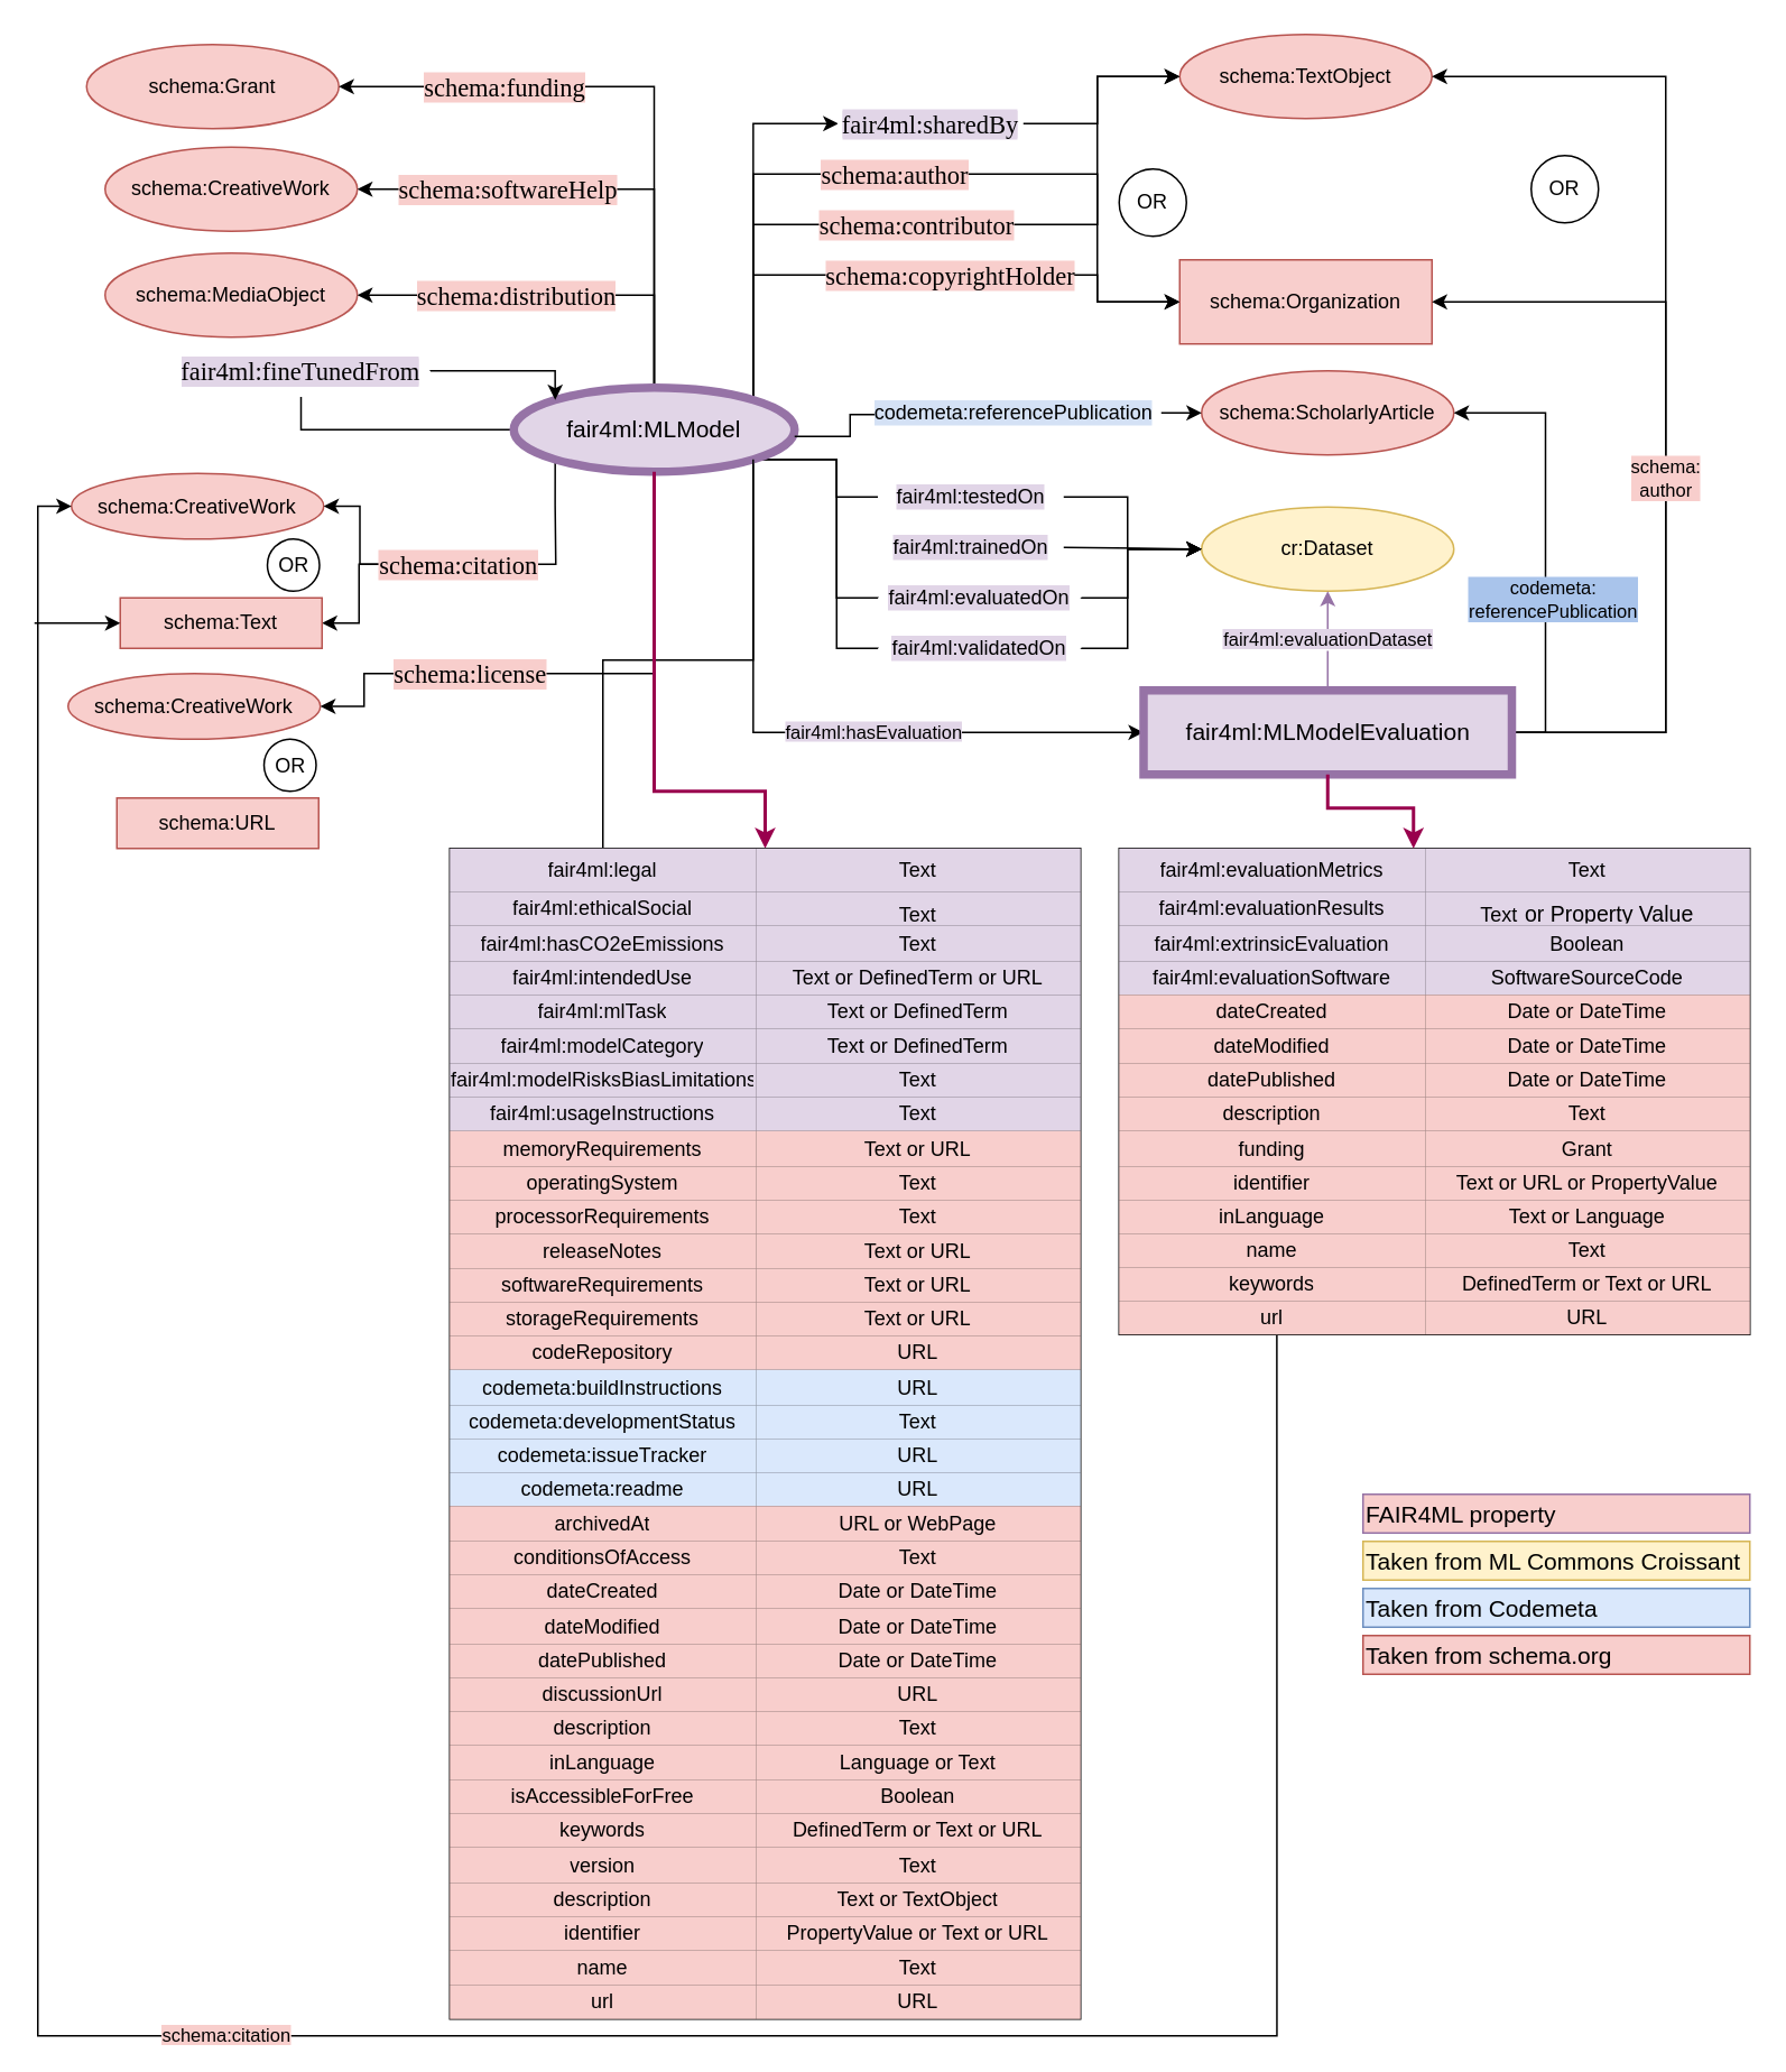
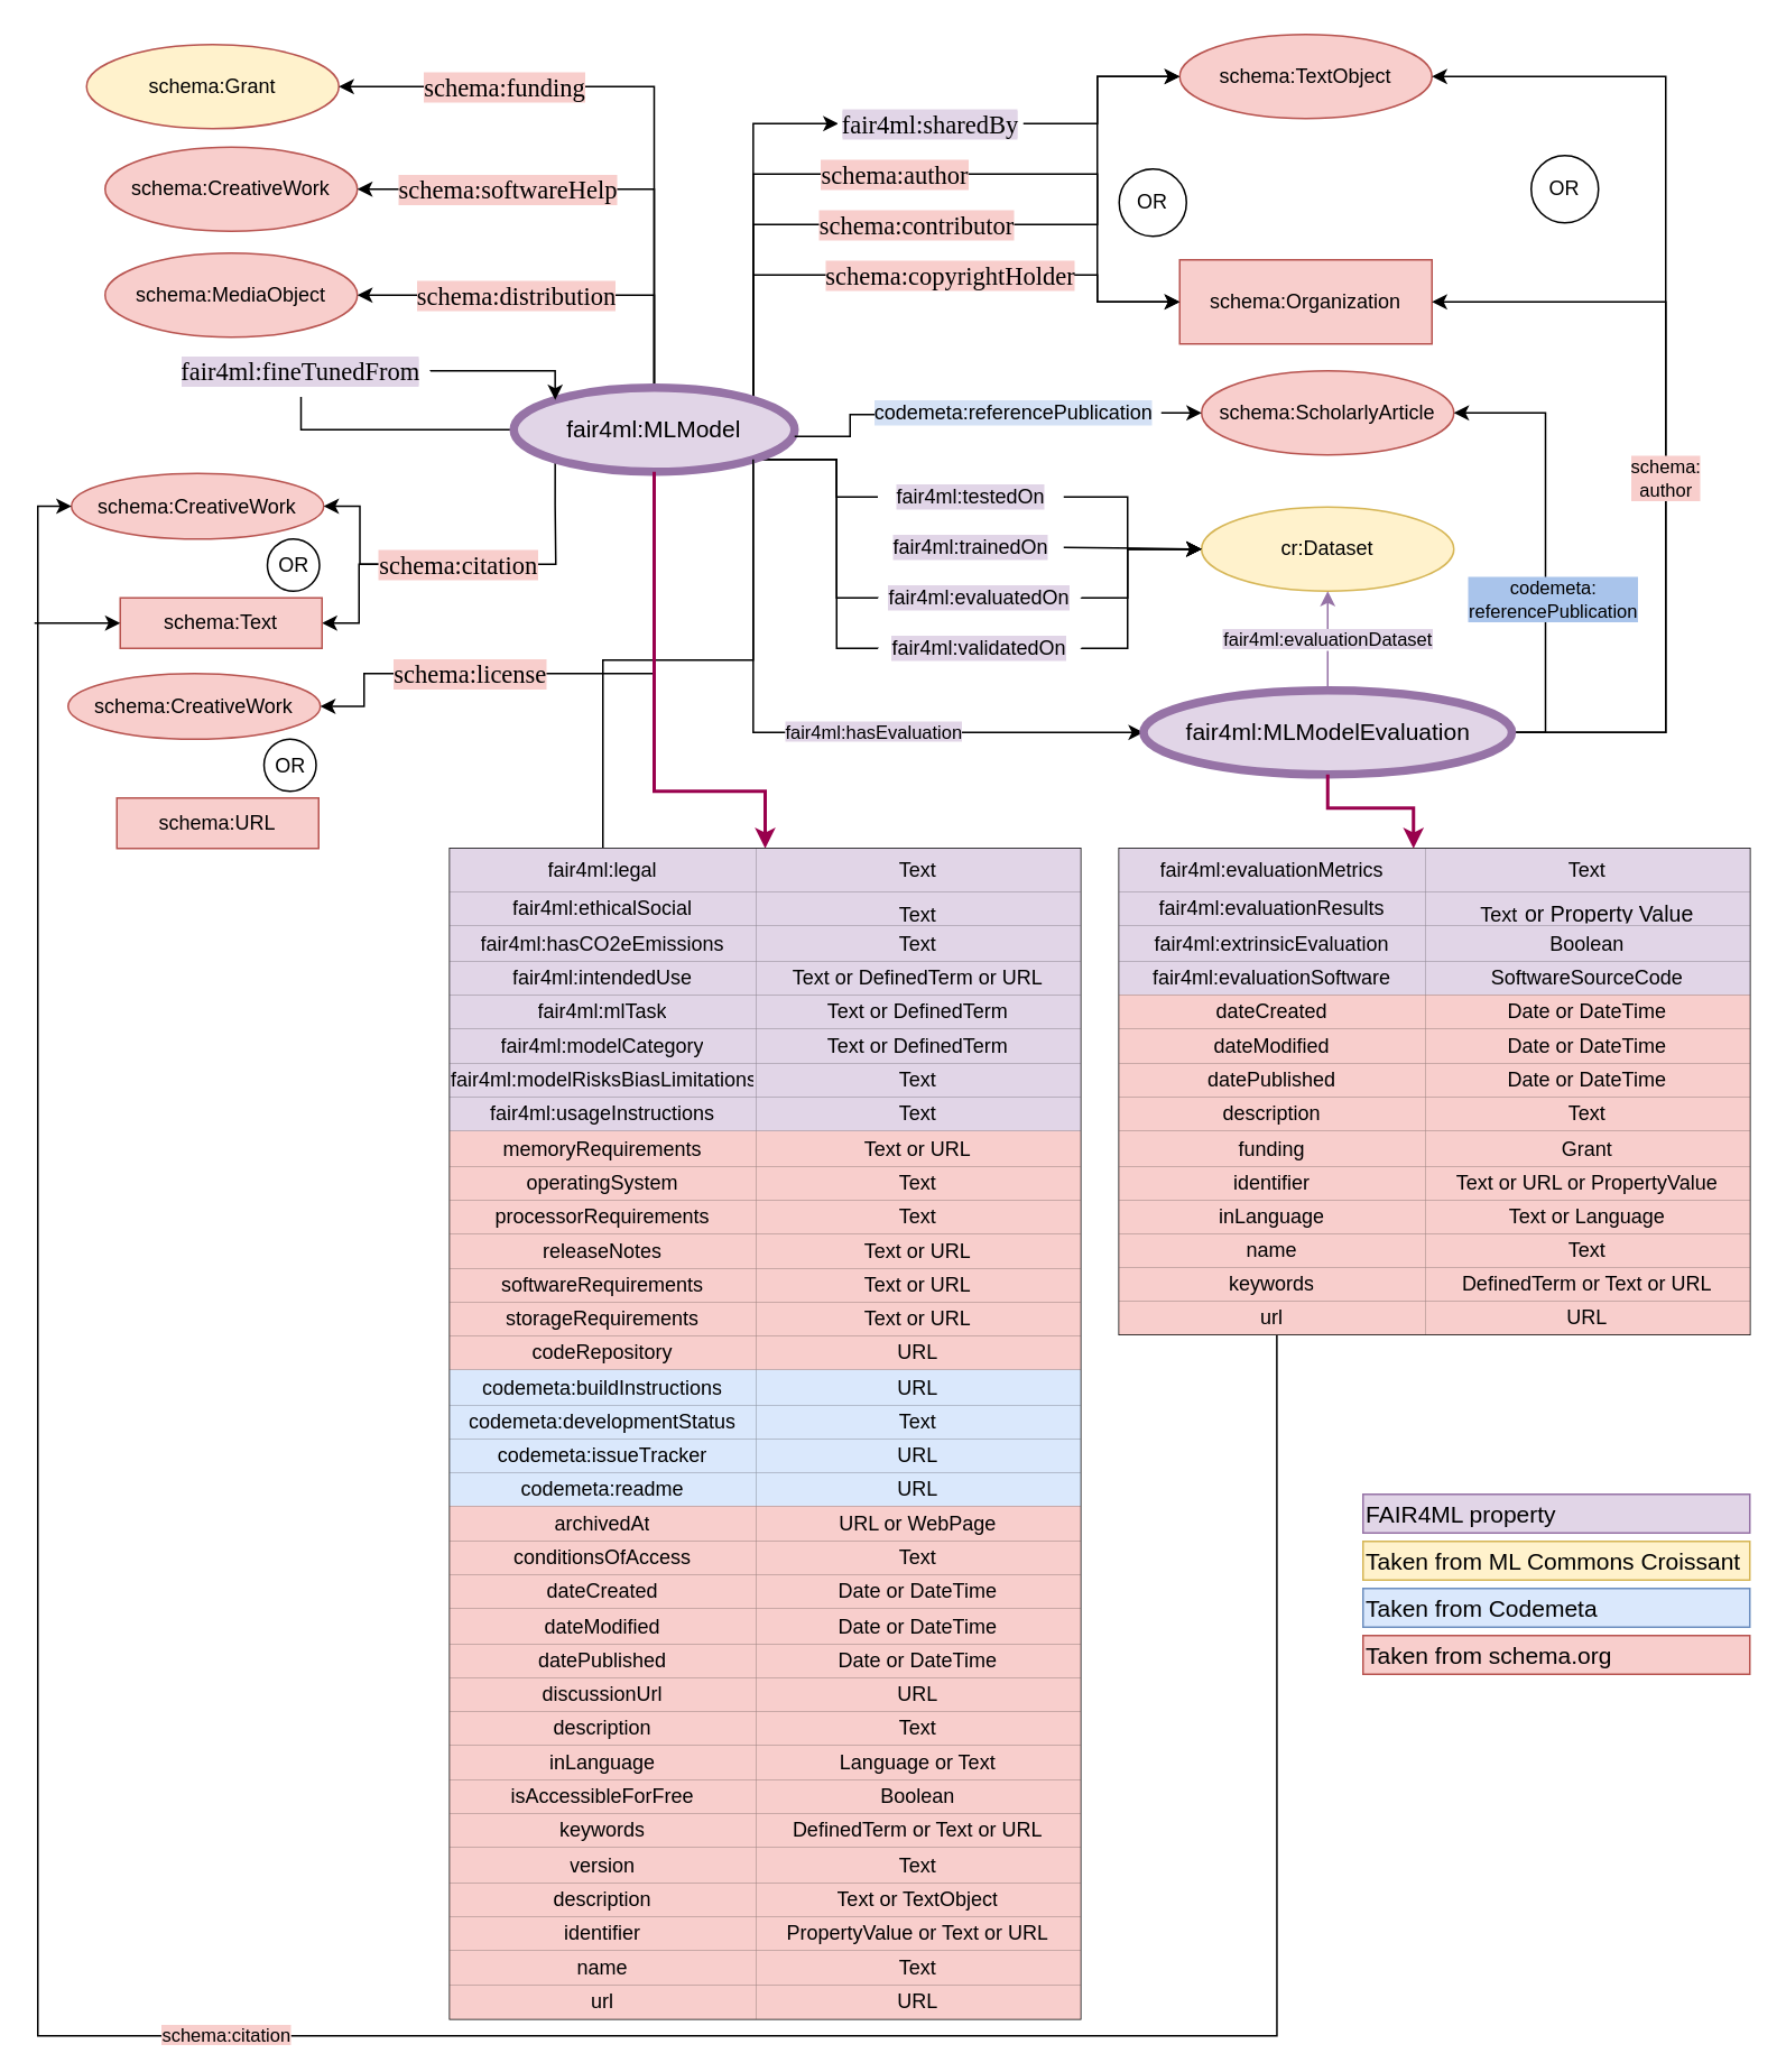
- <mxCell id="165" value="schema:Grant" style="ellipse;whiteSpace=wrap;html=1;fillColor=#f8cecc;strokeColor=#b85450;rounded=0;" parent="1" vertex="1"><mxGeometry x="51" y="26" width="150" height="50" as="geometry" /></mxCell>
+ <mxCell id="165" value="schema:Grant" style="ellipse;whiteSpace=wrap;html=1;fillColor=#fff2cc;strokeColor=#b85450;rounded=0;" parent="1" vertex="1"><mxGeometry x="51" y="26" width="150" height="50" as="geometry" /></mxCell>
- <mxCell id="178" value="fair4ml:MLModelEvaluation" style="whiteSpace=wrap;html=1;fillColor=#e1d5e7;strokeColor=#9673a6;strokeWidth=5;fontSize=14;rounded=0;" parent="1" vertex="1"><mxGeometry x="679.5" y="410" width="219" height="50" as="geometry" /></mxCell>
+ <mxCell id="178" value="fair4ml:MLModelEvaluation" style="ellipse;whiteSpace=wrap;html=1;fillColor=#e1d5e7;strokeColor=#9673a6;rounded=0;strokeWidth=5;fontSize=14;" parent="1" vertex="1"><mxGeometry x="679.5" y="410" width="219" height="50" as="geometry" /></mxCell>
- <mxCell id="43" value="FAIR4ML property" style="rounded=0;whiteSpace=wrap;html=1;fillColor=#f8cecc;strokeColor=#9673a6;align=left;fontSize=14;" parent="39" vertex="1"><mxGeometry y="28" width="230" height="23" as="geometry" /></mxCell>
+ <mxCell id="43" value="FAIR4ML property" style="rounded=0;whiteSpace=wrap;html=1;fillColor=#e1d5e7;strokeColor=#9673a6;align=left;fontSize=14;" parent="39" vertex="1"><mxGeometry y="28" width="230" height="23" as="geometry" /></mxCell>
